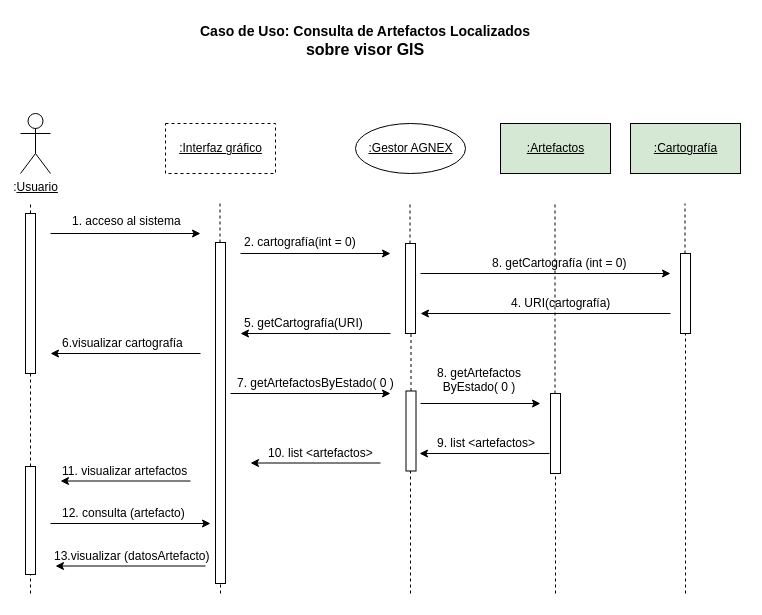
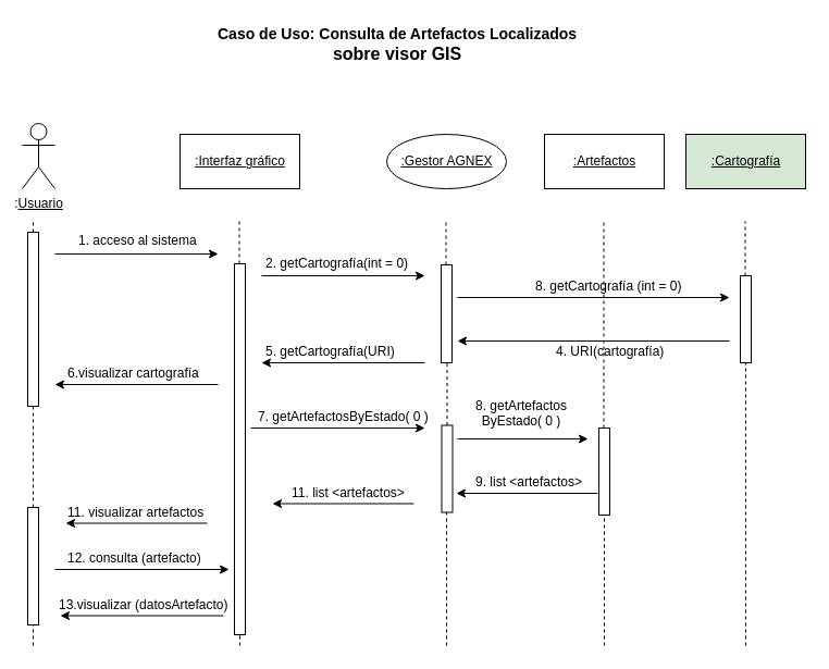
- <mxCell id="3" value="&lt;u&gt;:Interfaz gráfico&lt;/u&gt;" style="html=1;dashed=1;" parent="1" vertex="1"><mxGeometry x="165" y="123" width="110" height="50" as="geometry" /></mxCell>
+ <mxCell id="3" value="&lt;u&gt;:Interfaz gráfico&lt;/u&gt;" style="html=1;" parent="1" vertex="1"><mxGeometry x="165" y="123" width="110" height="50" as="geometry" /></mxCell>
- <mxCell id="5" value="&lt;u&gt;:Artefactos&lt;/u&gt;" style="html=1;fillColor=#d5e8d4;" parent="1" vertex="1"><mxGeometry x="500" y="123" width="110" height="50" as="geometry" /></mxCell>
+ <mxCell id="5" value="&lt;u&gt;:Artefactos&lt;/u&gt;" style="html=1;" parent="1" vertex="1"><mxGeometry x="500" y="123" width="110" height="50" as="geometry" /></mxCell>
- <mxCell id="22" value="2. cartografía(int = 0)" style="text;html=1;resizable=0;points=[];autosize=1;align=left;verticalAlign=top;spacingTop=-4;" parent="1" vertex="1"><mxGeometry x="242" y="232" width="150" height="20" as="geometry" /></mxCell>
+ <mxCell id="22" value="2. getCartografía(int = 0)" style="text;html=1;resizable=0;points=[];autosize=1;align=left;verticalAlign=top;spacingTop=-4;" parent="1" vertex="1"><mxGeometry x="242" y="232" width="150" height="20" as="geometry" /></mxCell>
- <mxCell id="24" value="4. URI(cartografía)" style="text;html=1;resizable=0;points=[];autosize=1;align=left;verticalAlign=top;spacingTop=-4;" parent="1" vertex="1"><mxGeometry x="509" y="293" width="110" height="20" as="geometry" /></mxCell>
+ <mxCell id="24" value="4. URI(cartografía)" style="text;html=1;resizable=0;points=[];autosize=1;align=left;verticalAlign=top;spacingTop=-4;" parent="1" vertex="1"><mxGeometry x="509" y="313" width="110" height="20" as="geometry" /></mxCell>
- <mxCell id="32" value="10. list &amp;lt;artefactos&amp;gt;" style="text;html=1;resizable=0;points=[];autosize=1;align=left;verticalAlign=top;spacingTop=-4;" parent="1" vertex="1"><mxGeometry x="266" y="442.5" width="120" height="20" as="geometry" /></mxCell>
+ <mxCell id="32" value="11. list &amp;lt;artefactos&amp;gt;" style="text;html=1;resizable=0;points=[];autosize=1;align=left;verticalAlign=top;spacingTop=-4;" parent="1" vertex="1"><mxGeometry x="266" y="442.5" width="120" height="20" as="geometry" /></mxCell>
